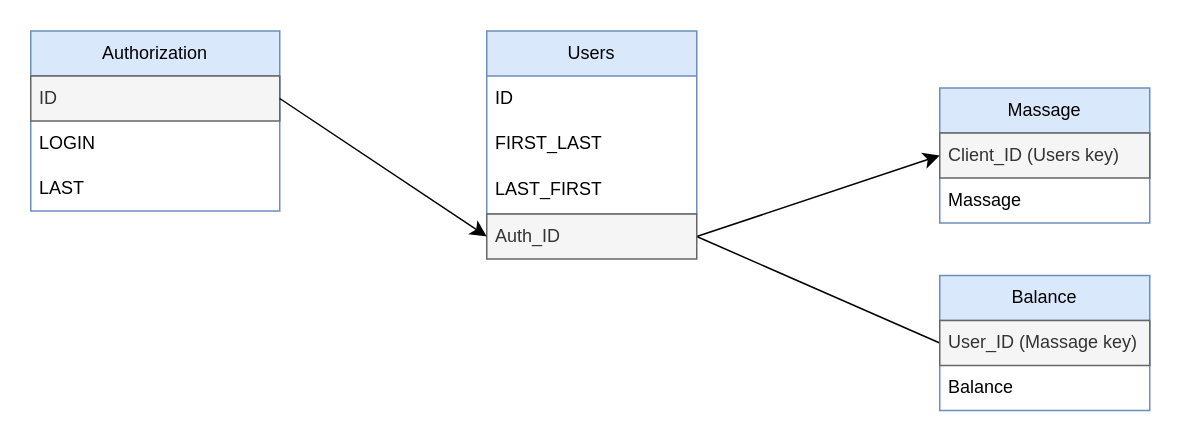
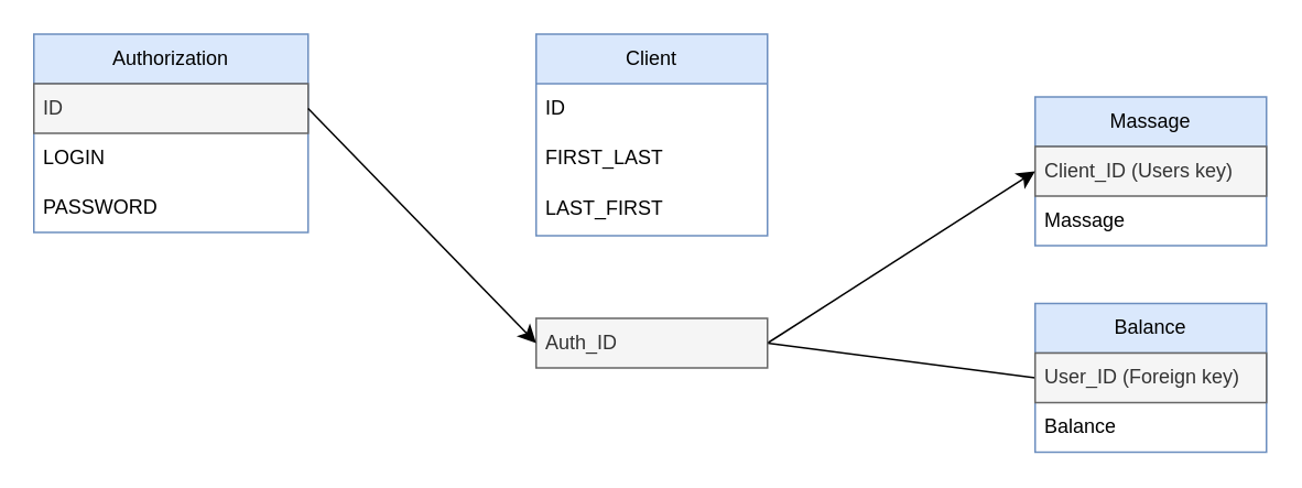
- <mxCell id="6" value="Users" style="swimlane;fontStyle=0;childLayout=stackLayout;horizontal=1;startSize=30;horizontalStack=0;resizeParent=1;resizeParentMax=0;resizeLast=0;collapsible=1;marginBottom=0;whiteSpace=wrap;html=1;fillColor=#dae8fc;strokeColor=#6c8ebf;" vertex="1" parent="1"><mxGeometry x="324" y="20" width="140" height="122" as="geometry" /></mxCell>
+ <mxCell id="6" value="Client" style="swimlane;fontStyle=0;childLayout=stackLayout;horizontal=1;startSize=30;horizontalStack=0;resizeParent=1;resizeParentMax=0;resizeLast=0;collapsible=1;marginBottom=0;whiteSpace=wrap;html=1;fillColor=#dae8fc;strokeColor=#6c8ebf;" vertex="1" parent="1"><mxGeometry x="324" y="20" width="140" height="122" as="geometry" /></mxCell>
- <mxCell id="5" value="LAST" style="text;strokeColor=none;fillColor=none;align=left;verticalAlign=middle;spacingLeft=4;spacingRight=4;overflow=hidden;points=[[0,0.5],[1,0.5]];portConstraint=eastwest;rotatable=0;whiteSpace=wrap;html=1;" vertex="1" parent="2"><mxGeometry y="90" width="166" height="30" as="geometry" /></mxCell>
+ <mxCell id="5" value="PASSWORD" style="text;strokeColor=none;fillColor=none;align=left;verticalAlign=middle;spacingLeft=4;spacingRight=4;overflow=hidden;points=[[0,0.5],[1,0.5]];portConstraint=eastwest;rotatable=0;whiteSpace=wrap;html=1;" vertex="1" parent="2"><mxGeometry y="90" width="166" height="30" as="geometry" /></mxCell>
- <mxCell id="15" value="Auth_ID" style="text;align=left;verticalAlign=middle;spacingLeft=4;spacingRight=4;overflow=hidden;points=[[0,0.5],[1,0.5]];portConstraint=eastwest;rotatable=0;whiteSpace=wrap;html=1;fillColor=#f5f5f5;fontColor=#333333;strokeColor=#666666;" vertex="1" parent="1"><mxGeometry x="324" y="142" width="140" height="30" as="geometry" /></mxCell>
+ <mxCell id="15" value="Auth_ID" style="text;align=left;verticalAlign=middle;spacingLeft=4;spacingRight=4;overflow=hidden;points=[[0,0.5],[1,0.5]];portConstraint=eastwest;rotatable=0;whiteSpace=wrap;html=1;fillColor=#f5f5f5;fontColor=#333333;strokeColor=#666666;" vertex="1" parent="1"><mxGeometry x="324" y="192" width="140" height="30" as="geometry" /></mxCell>
- <mxCell id="17" value="User_ID&amp;nbsp;&lt;span style=&quot;color: rgb(51, 51, 51);&quot;&gt;(Massage key)&lt;/span&gt;" style="text;strokeColor=#666666;fillColor=#f5f5f5;align=left;verticalAlign=middle;spacingLeft=4;spacingRight=4;overflow=hidden;points=[[0,0.5],[1,0.5]];portConstraint=eastwest;rotatable=0;whiteSpace=wrap;html=1;fontColor=#333333;" vertex="1" parent="16"><mxGeometry y="30" width="140" height="30" as="geometry" /></mxCell>
+ <mxCell id="17" value="User_ID&amp;nbsp;&lt;span style=&quot;color: rgb(51, 51, 51);&quot;&gt;(Foreign key)&lt;/span&gt;" style="text;strokeColor=#666666;fillColor=#f5f5f5;align=left;verticalAlign=middle;spacingLeft=4;spacingRight=4;overflow=hidden;points=[[0,0.5],[1,0.5]];portConstraint=eastwest;rotatable=0;whiteSpace=wrap;html=1;fontColor=#333333;" vertex="1" parent="16"><mxGeometry y="30" width="140" height="30" as="geometry" /></mxCell>
